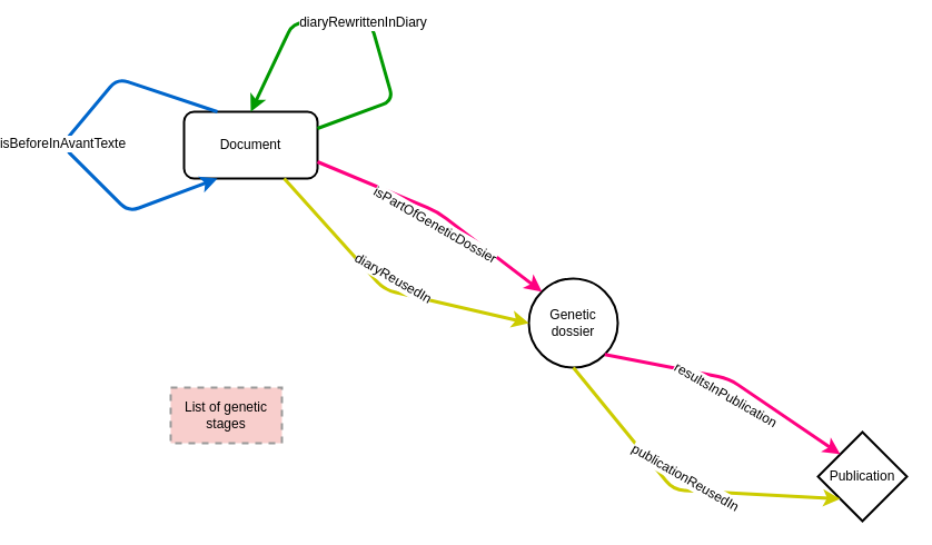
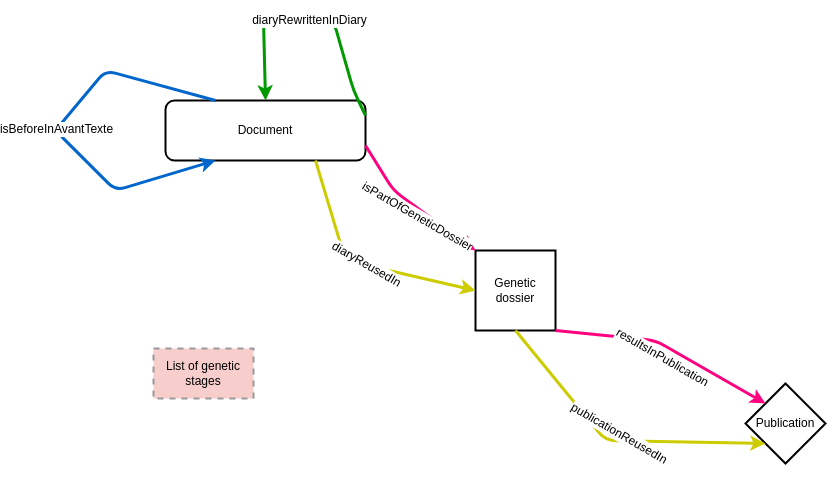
- <mxCell id="2" value="Document" style="rounded=1;whiteSpace=wrap;html=1;strokeWidth=2;" parent="1" vertex="1"><mxGeometry x="130" y="100" width="120" height="60" as="geometry" /></mxCell>
+ <mxCell id="2" value="Document" style="rounded=1;whiteSpace=wrap;html=1;strokeWidth=2;" parent="1" vertex="1"><mxGeometry x="130" y="100" width="200" height="60" as="geometry" /></mxCell>
- <mxCell id="3" value="Genetic dossier" style="ellipse;whiteSpace=wrap;html=1;aspect=fixed;strokeWidth=2;" parent="1" vertex="1"><mxGeometry x="440" y="250" width="80" height="80" as="geometry" /></mxCell>
+ <mxCell id="3" value="Genetic dossier" style="whiteSpace=wrap;html=1;aspect=fixed;strokeWidth=2;rounded=0;" parent="1" vertex="1"><mxGeometry x="440" y="250" width="80" height="80" as="geometry" /></mxCell>
- <mxCell id="4" value="Publication" style="rhombus;whiteSpace=wrap;html=1;strokeWidth=2;" parent="1" vertex="1"><mxGeometry x="700" y="388" width="80" height="80" as="geometry" /></mxCell>
+ <mxCell id="4" value="Publication" style="rhombus;whiteSpace=wrap;html=1;strokeWidth=2;" parent="1" vertex="1"><mxGeometry x="710" y="383" width="80" height="80" as="geometry" /></mxCell>
